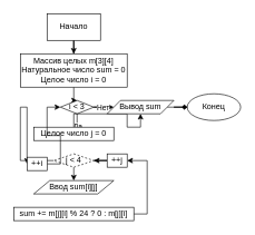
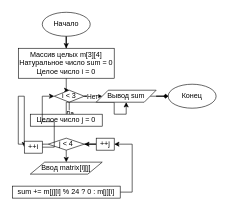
- <mxCell id="3" value="Начало" style="whiteSpace=wrap;html=1;rounded=0;" vertex="1" parent="1"><mxGeometry x="70" y="20" width="80" height="40" as="geometry" /></mxCell>
+ <mxCell id="3" value="Начало" style="ellipse;whiteSpace=wrap;html=1;" vertex="1" parent="1"><mxGeometry x="70" y="20" width="80" height="40" as="geometry" /></mxCell>
- <mxCell id="17" value="j &amp;lt; 4" style="rhombus;whiteSpace=wrap;html=1;dashed=1;" vertex="1" parent="1"><mxGeometry x="80" y="230" width="60" height="20" as="geometry" /></mxCell>
+ <mxCell id="17" value="j &amp;lt; 4" style="rhombus;whiteSpace=wrap;html=1;" vertex="1" parent="1"><mxGeometry x="80" y="230" width="60" height="20" as="geometry" /></mxCell>
- <mxCell id="20" value="Ввод sum[i][j]" style="shape=parallelogram;perimeter=parallelogramPerimeter;whiteSpace=wrap;html=1;" vertex="1" parent="1"><mxGeometry x="50" y="270" width="120" height="20" as="geometry" /></mxCell>
+ <mxCell id="20" value="Ввод matrix[i][j]" style="shape=parallelogram;perimeter=parallelogramPerimeter;whiteSpace=wrap;html=1;" vertex="1" parent="1"><mxGeometry x="50" y="270" width="120" height="20" as="geometry" /></mxCell>
